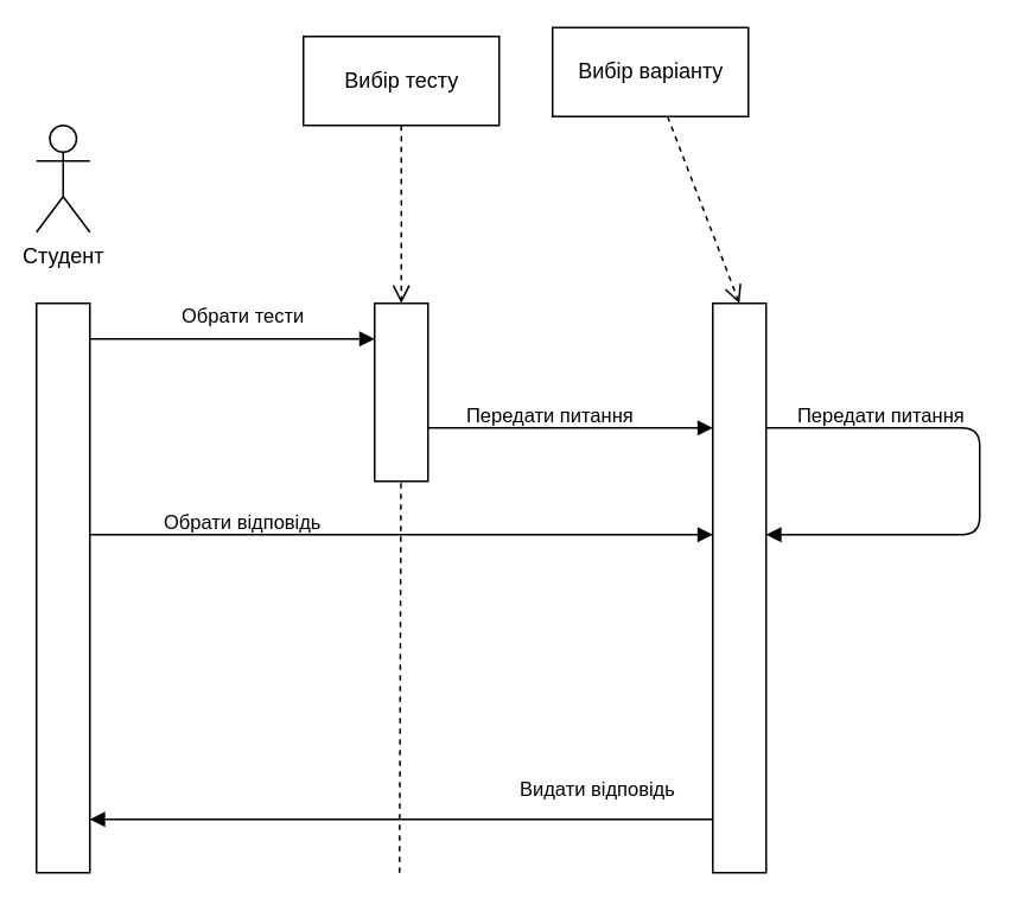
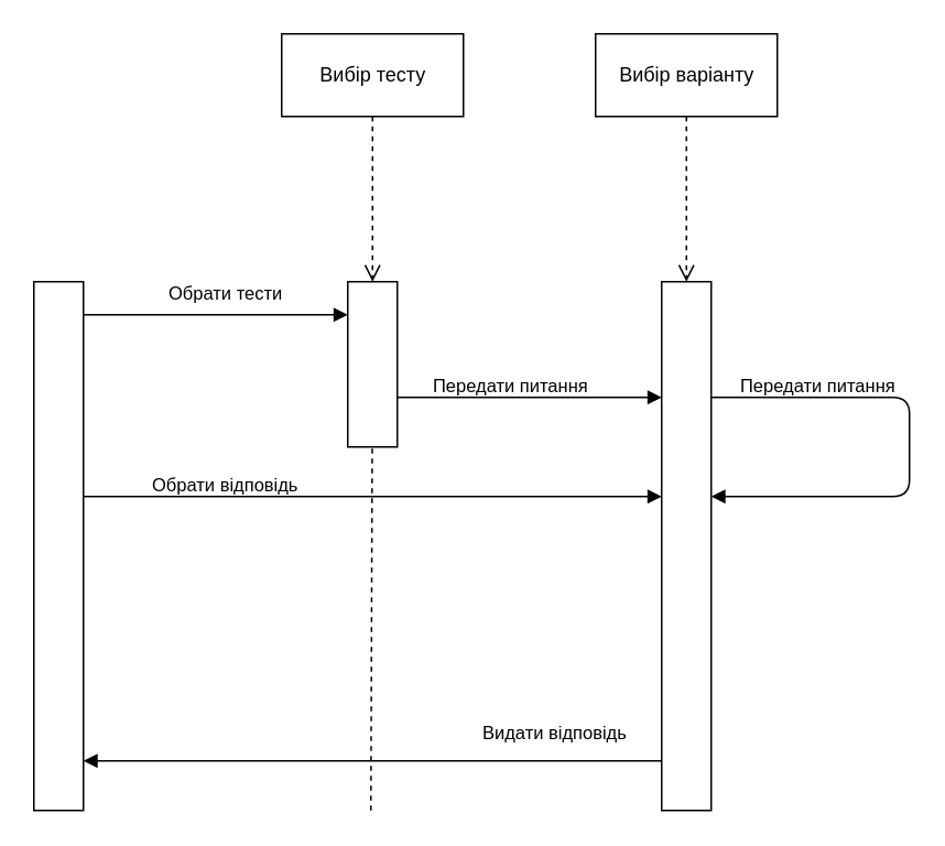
- <mxCell id="8" value="Вибір варіанту" style="html=1;" parent="1" vertex="1"><mxGeometry x="310" y="15" width="110" height="50" as="geometry" /></mxCell>
+ <mxCell id="8" value="Вибір варіанту" style="html=1;" parent="1" vertex="1"><mxGeometry x="360" y="20" width="110" height="50" as="geometry" /></mxCell>
- <mxCell id="2" value="Студент" style="shape=umlActor;verticalLabelPosition=bottom;labelBackgroundColor=#ffffff;verticalAlign=top;html=1;" parent="1" vertex="1"><mxGeometry x="20" y="70" width="30" height="60" as="geometry" /></mxCell>
